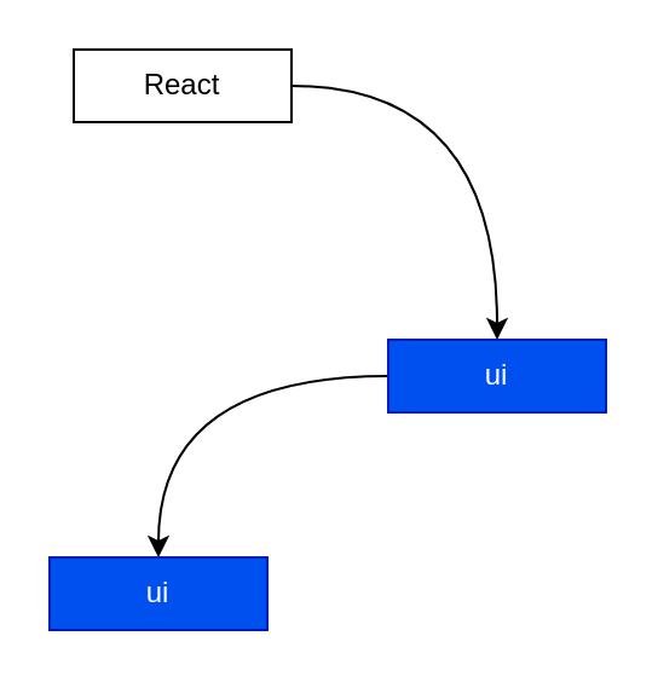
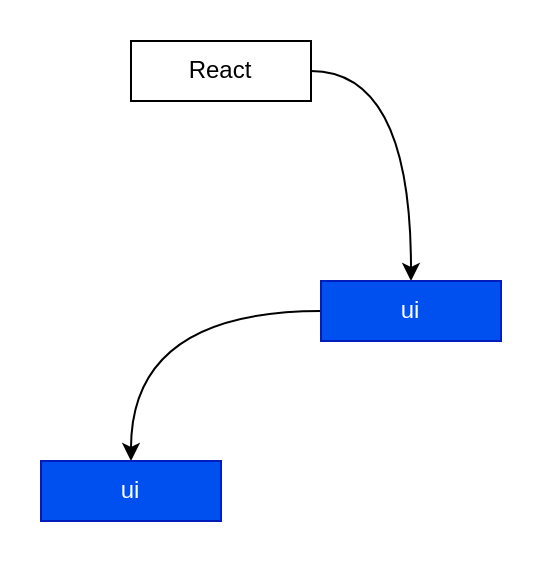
- <mxCell id="3" value="React" style="rounded=0;whiteSpace=wrap;html=1;" parent="1" vertex="1"><mxGeometry x="30" y="20" width="90" height="30" as="geometry" /></mxCell>
+ <mxCell id="3" value="React" style="rounded=0;whiteSpace=wrap;html=1;" parent="1" vertex="1"><mxGeometry x="65" y="20" width="90" height="30" as="geometry" /></mxCell>
